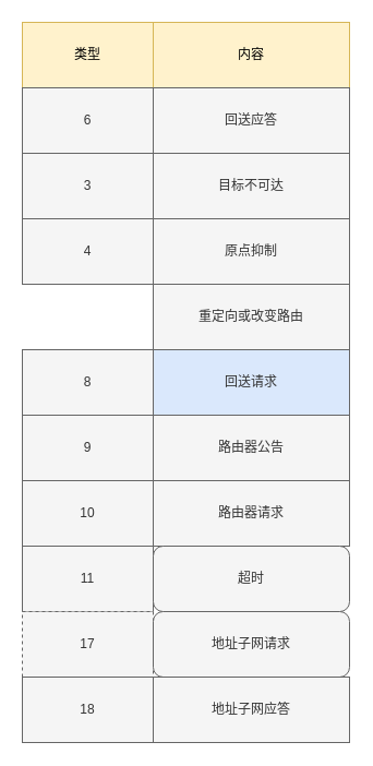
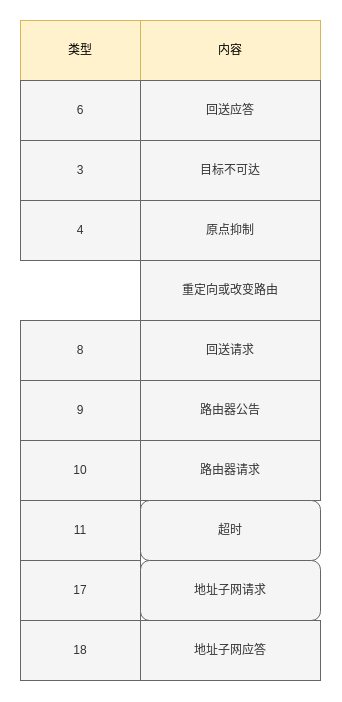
- <mxCell id="12" value="回送请求" style="rounded=0;whiteSpace=wrap;html=1;fillColor=#dae8fc;strokeColor=#666666;fontColor=#333333;" vertex="1" parent="1"><mxGeometry x="140" y="320" width="180" height="60" as="geometry" /></mxCell>
+ <mxCell id="12" value="回送请求" style="rounded=0;whiteSpace=wrap;html=1;fillColor=#f5f5f5;strokeColor=#666666;fontColor=#333333;" vertex="1" parent="1"><mxGeometry x="140" y="320" width="180" height="60" as="geometry" /></mxCell>
- <mxCell id="19" value="17" style="rounded=0;whiteSpace=wrap;html=1;fillColor=#f5f5f5;strokeColor=#666666;fontColor=#333333;dashed=1;" vertex="1" parent="1"><mxGeometry x="20" y="560" width="120" height="60" as="geometry" /></mxCell>
+ <mxCell id="19" value="17" style="rounded=0;whiteSpace=wrap;html=1;fillColor=#f5f5f5;strokeColor=#666666;fontColor=#333333;" vertex="1" parent="1"><mxGeometry x="20" y="560" width="120" height="60" as="geometry" /></mxCell>
